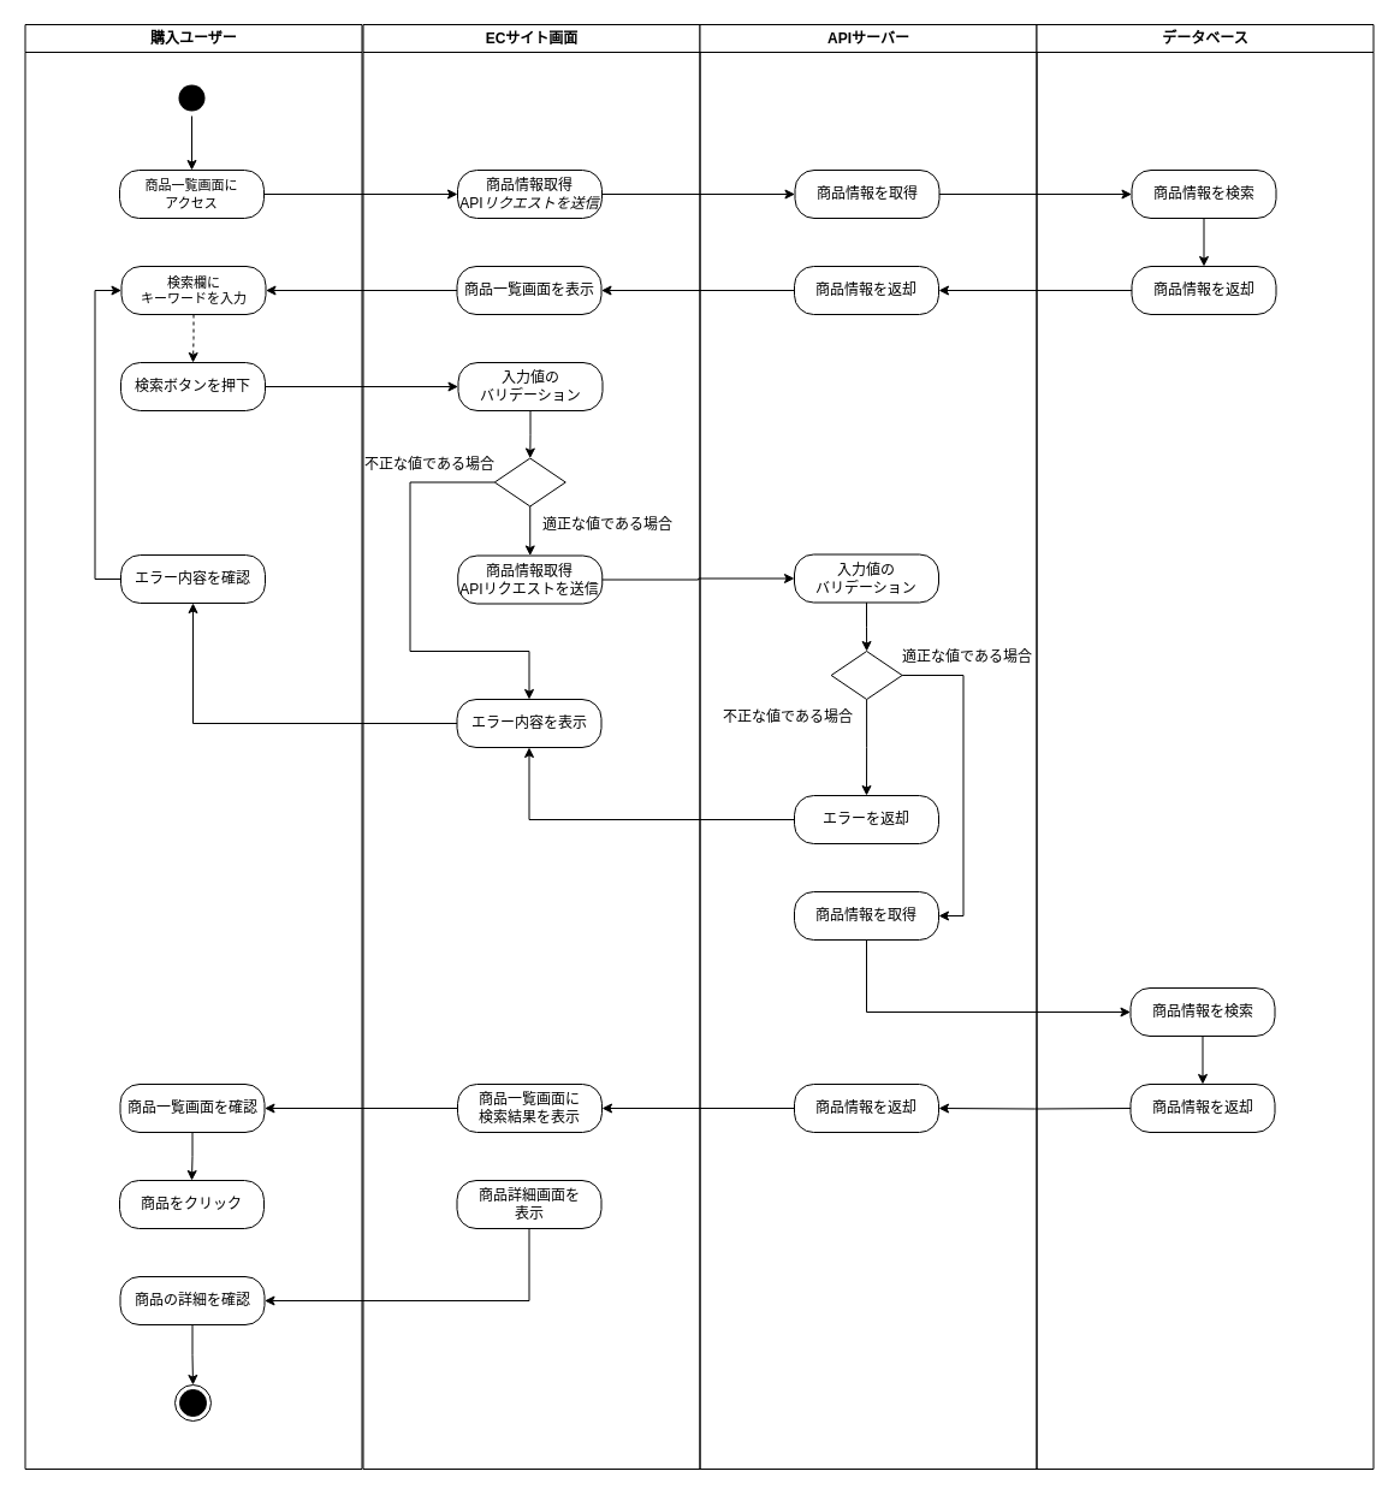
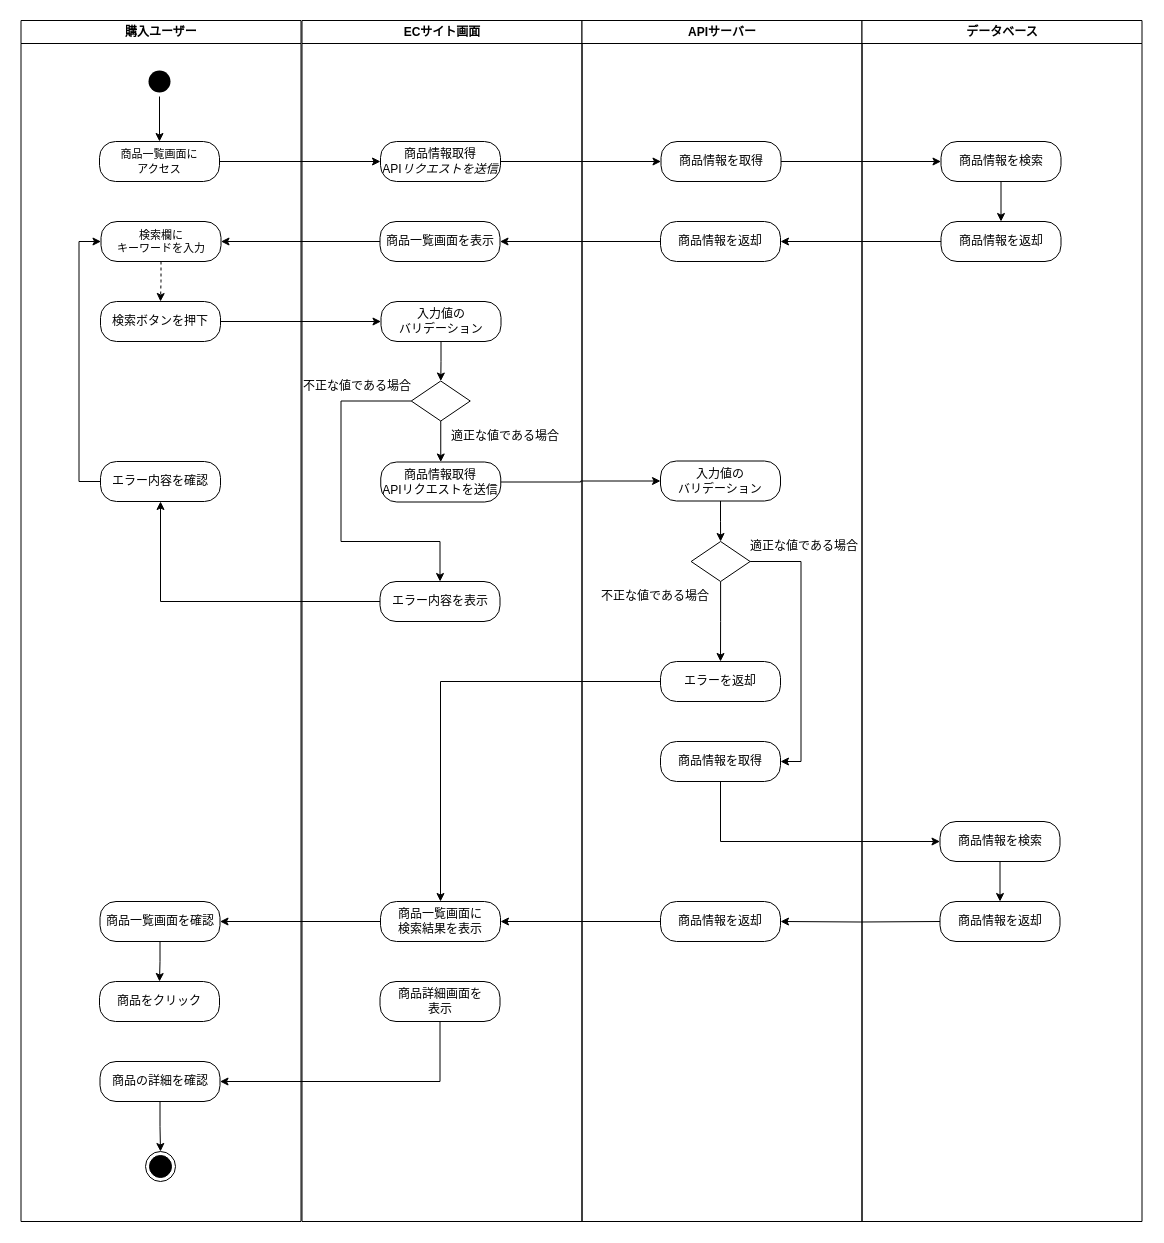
- <mxCell id="64" style="edgeStyle=orthogonalEdgeStyle;rounded=0;orthogonalLoop=1;jettySize=auto;html=1;entryX=0.5;entryY=1;entryDx=0;entryDy=0;" edge="1" parent="1" source="36" target="25"><mxGeometry relative="1" as="geometry" /></mxCell>
+ <mxCell id="64" style="edgeStyle=orthogonalEdgeStyle;rounded=0;orthogonalLoop=1;jettySize=auto;html=1;" edge="1" parent="1" source="36" target="24"><mxGeometry relative="1" as="geometry" /></mxCell>
